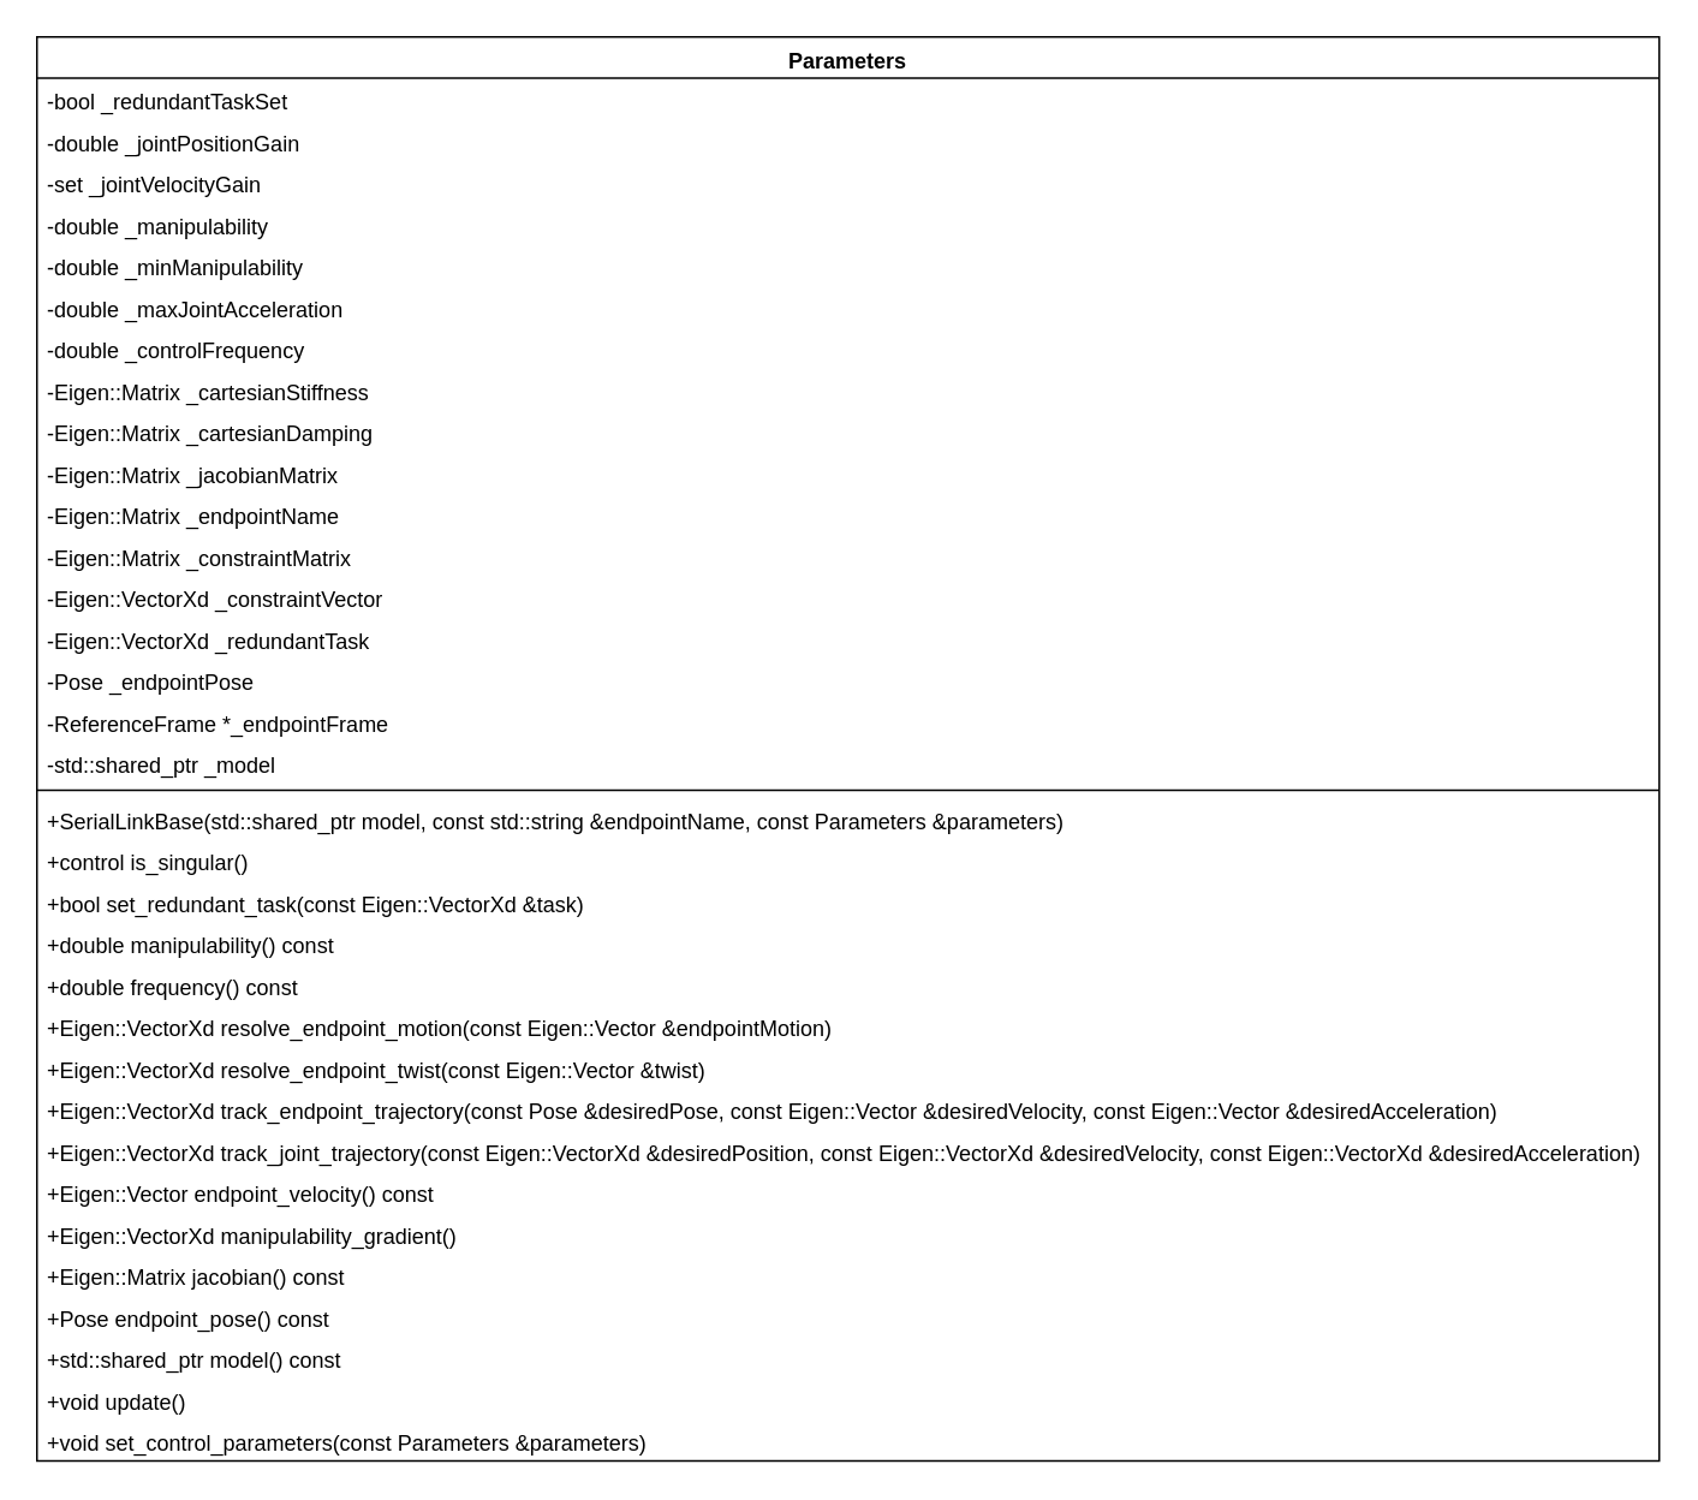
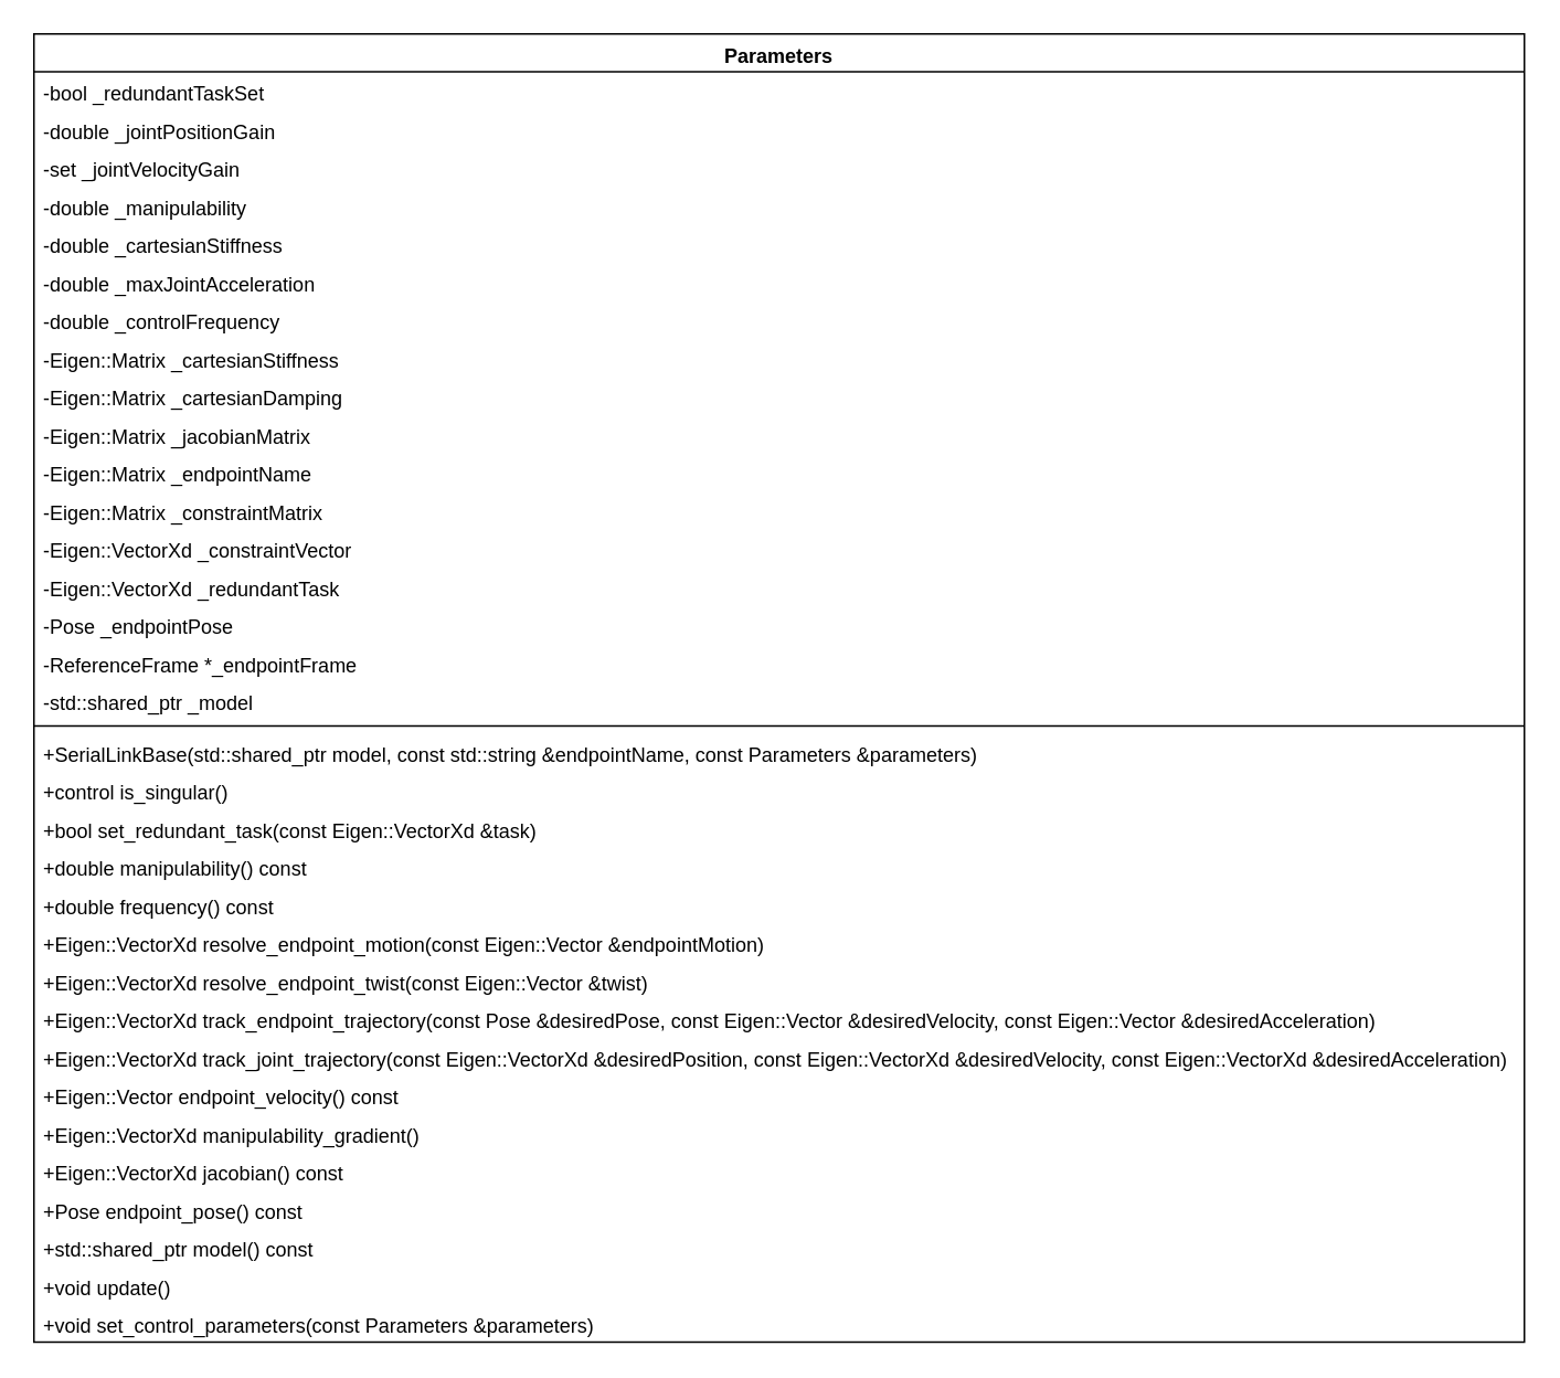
- <mxCell id="7" value="-double _minManipulability" style="text;strokeColor=none;fillColor=none;align=left;verticalAlign=top;spacingLeft=4;spacingRight=4;overflow=hidden;rotatable=0;points=[[0,0.5],[1,0.5]];portConstraint=eastwest;" vertex="1" parent="2"><mxGeometry y="114.794" width="900" height="23" as="geometry" /></mxCell>
+ <mxCell id="7" value="-double _cartesianStiffness" style="text;strokeColor=none;fillColor=none;align=left;verticalAlign=top;spacingLeft=4;spacingRight=4;overflow=hidden;rotatable=0;points=[[0,0.5],[1,0.5]];portConstraint=eastwest;" vertex="1" parent="2"><mxGeometry y="114.794" width="900" height="23" as="geometry" /></mxCell>
- <mxCell id="32" value="+Eigen::Matrix jacobian() const" style="text;strokeColor=none;fillColor=none;align=left;verticalAlign=top;spacingLeft=4;spacingRight=4;overflow=hidden;rotatable=0;points=[[0,0.5],[1,0.5]];portConstraint=eastwest;" vertex="1" parent="2"><mxGeometry y="674.794" width="900" height="23" as="geometry" /></mxCell>
+ <mxCell id="32" value="+Eigen::VectorXd jacobian() const" style="text;strokeColor=none;fillColor=none;align=left;verticalAlign=top;spacingLeft=4;spacingRight=4;overflow=hidden;rotatable=0;points=[[0,0.5],[1,0.5]];portConstraint=eastwest;" vertex="1" parent="2"><mxGeometry y="674.794" width="900" height="23" as="geometry" /></mxCell>
